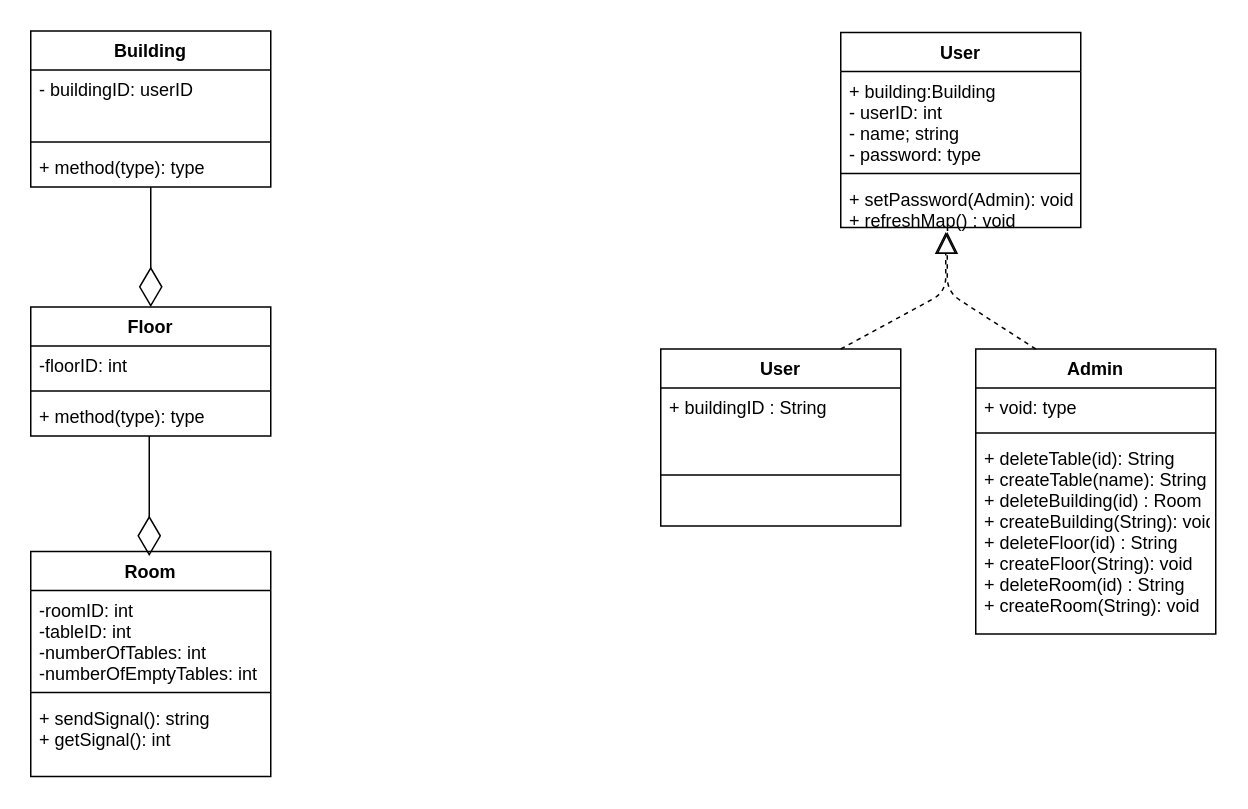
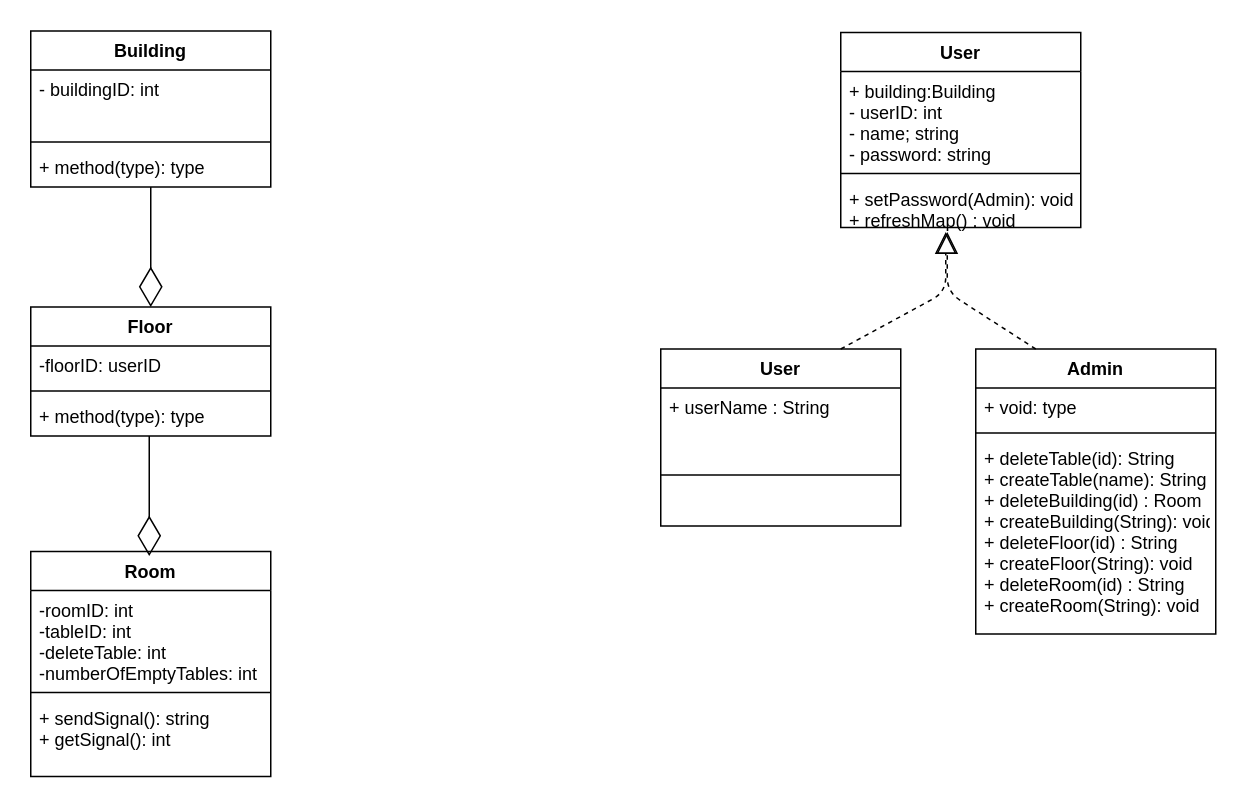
- <mxCell id="3" value="- buildingID: userID&#10;" style="text;strokeColor=none;fillColor=none;align=left;verticalAlign=top;spacingLeft=4;spacingRight=4;overflow=hidden;rotatable=0;points=[[0,0.5],[1,0.5]];portConstraint=eastwest;labelBackgroundColor=none;" parent="2" vertex="1"><mxGeometry y="26" width="160" height="44" as="geometry" /></mxCell>
+ <mxCell id="3" value="- buildingID: int&#10;" style="text;strokeColor=none;fillColor=none;align=left;verticalAlign=top;spacingLeft=4;spacingRight=4;overflow=hidden;rotatable=0;points=[[0,0.5],[1,0.5]];portConstraint=eastwest;labelBackgroundColor=none;" parent="2" vertex="1"><mxGeometry y="26" width="160" height="44" as="geometry" /></mxCell>
- <mxCell id="17" value="+ building:Building&#10;- userID: int&#10;- name; string&#10;- password: type&#10;" style="text;strokeColor=none;fillColor=none;align=left;verticalAlign=top;spacingLeft=4;spacingRight=4;overflow=hidden;rotatable=0;points=[[0,0.5],[1,0.5]];portConstraint=eastwest;labelBackgroundColor=none;" parent="16" vertex="1"><mxGeometry y="26" width="160" height="64" as="geometry" /></mxCell>
+ <mxCell id="17" value="+ building:Building&#10;- userID: int&#10;- name; string&#10;- password: string&#10;" style="text;strokeColor=none;fillColor=none;align=left;verticalAlign=top;spacingLeft=4;spacingRight=4;overflow=hidden;rotatable=0;points=[[0,0.5],[1,0.5]];portConstraint=eastwest;labelBackgroundColor=none;" parent="16" vertex="1"><mxGeometry y="26" width="160" height="64" as="geometry" /></mxCell>
- <mxCell id="12" value="-floorID: int&#10;&#10;" style="text;strokeColor=none;fillColor=none;align=left;verticalAlign=top;spacingLeft=4;spacingRight=4;overflow=hidden;rotatable=0;points=[[0,0.5],[1,0.5]];portConstraint=eastwest;labelBackgroundColor=none;" parent="11" vertex="1"><mxGeometry y="26" width="160" height="26" as="geometry" /></mxCell>
+ <mxCell id="12" value="-floorID: userID&#10;&#10;" style="text;strokeColor=none;fillColor=none;align=left;verticalAlign=top;spacingLeft=4;spacingRight=4;overflow=hidden;rotatable=0;points=[[0,0.5],[1,0.5]];portConstraint=eastwest;labelBackgroundColor=none;" parent="11" vertex="1"><mxGeometry y="26" width="160" height="26" as="geometry" /></mxCell>
- <mxCell id="25" value="+ buildingID : String" style="text;strokeColor=none;fillColor=none;align=left;verticalAlign=top;spacingLeft=4;spacingRight=4;overflow=hidden;rotatable=0;points=[[0,0.5],[1,0.5]];portConstraint=eastwest;labelBackgroundColor=none;" parent="24" vertex="1"><mxGeometry y="26" width="160" height="24" as="geometry" /></mxCell>
+ <mxCell id="25" value="+ userName : String" style="text;strokeColor=none;fillColor=none;align=left;verticalAlign=top;spacingLeft=4;spacingRight=4;overflow=hidden;rotatable=0;points=[[0,0.5],[1,0.5]];portConstraint=eastwest;labelBackgroundColor=none;" parent="24" vertex="1"><mxGeometry y="26" width="160" height="24" as="geometry" /></mxCell>
- <mxCell id="7" value="-roomID: int&#10;-tableID: int&#10;-numberOfTables: int&#10;-numberOfEmptyTables: int" style="text;strokeColor=none;fillColor=none;align=left;verticalAlign=top;spacingLeft=4;spacingRight=4;overflow=hidden;rotatable=0;points=[[0,0.5],[1,0.5]];portConstraint=eastwest;labelBackgroundColor=none;" parent="6" vertex="1"><mxGeometry y="26" width="160" height="64" as="geometry" /></mxCell>
+ <mxCell id="7" value="-roomID: int&#10;-tableID: int&#10;-deleteTable: int&#10;-numberOfEmptyTables: int" style="text;strokeColor=none;fillColor=none;align=left;verticalAlign=top;spacingLeft=4;spacingRight=4;overflow=hidden;rotatable=0;points=[[0,0.5],[1,0.5]];portConstraint=eastwest;labelBackgroundColor=none;" parent="6" vertex="1"><mxGeometry y="26" width="160" height="64" as="geometry" /></mxCell>
